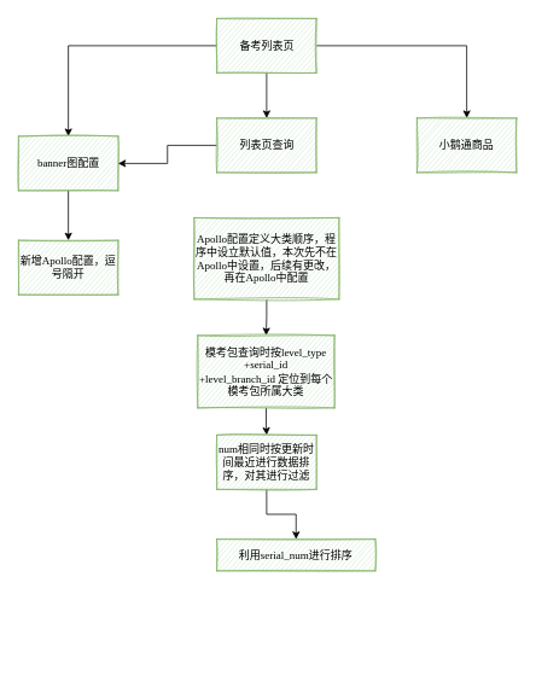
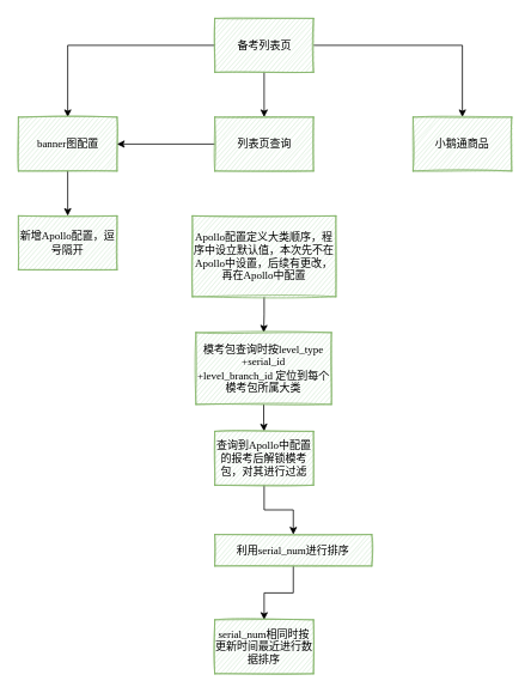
- <mxCell id="7" value="&lt;font face=&quot;Comic Sans MS&quot;&gt;banner图配置&lt;/font&gt;" style="html=1;sketch=1;fillColor=#d5e8d4;strokeColor=#82b366;" vertex="1" parent="1"><mxGeometry x="20" y="150" width="110" height="60" as="geometry" /></mxCell>
+ <mxCell id="7" value="&lt;font face=&quot;Comic Sans MS&quot;&gt;banner图配置&lt;/font&gt;" style="html=1;sketch=1;fillColor=#d5e8d4;strokeColor=#82b366;" vertex="1" parent="1"><mxGeometry x="20" y="130" width="110" height="60" as="geometry" /></mxCell>
- <mxCell id="8" value="&lt;font face=&quot;Comic Sans MS&quot;&gt;新增Apollo配置，逗号隔开&lt;/font&gt;" style="html=1;sketch=1;fillColor=#d5e8d4;strokeColor=#82b366;whiteSpace=wrap;" vertex="1" parent="1"><mxGeometry x="20" y="265" width="110" height="60" as="geometry" /></mxCell>
+ <mxCell id="8" value="&lt;font face=&quot;Comic Sans MS&quot;&gt;新增Apollo配置，逗号隔开&lt;/font&gt;" style="html=1;sketch=1;fillColor=#d5e8d4;strokeColor=#82b366;whiteSpace=wrap;" vertex="1" parent="1"><mxGeometry x="20" y="240" width="110" height="60" as="geometry" /></mxCell>
- <mxCell id="20" value="&lt;font face=&quot;Comic Sans MS&quot;&gt;num相同时按更新时间最近进行数据排序，对其进行过滤&lt;/font&gt;" style="html=1;sketch=1;fillColor=#d5e8d4;strokeColor=#82b366;whiteSpace=wrap;" vertex="1" parent="1"><mxGeometry x="239" y="480" width="110" height="60" as="geometry" /></mxCell>
+ <mxCell id="20" value="&lt;font face=&quot;Comic Sans MS&quot;&gt;查询到Apollo中配置的报考后解锁模考包，对其进行过滤&lt;/font&gt;" style="html=1;sketch=1;fillColor=#d5e8d4;strokeColor=#82b366;whiteSpace=wrap;" vertex="1" parent="1"><mxGeometry x="239" y="480" width="110" height="60" as="geometry" /></mxCell>
+ <mxCell id="16" style="edgeStyle=orthogonalEdgeStyle;rounded=0;orthogonalLoop=1;jettySize=auto;html=1;entryX=0.5;entryY=0;entryDx=0;entryDy=0;" edge="1" parent="1" source="17" target="18"><mxGeometry relative="1" as="geometry" /></mxCell>
+ <mxCell id="18" value="&lt;font face=&quot;Comic Sans MS&quot;&gt;serial_num相同时按更新时间最近进行数据排序&lt;/font&gt;" style="html=1;sketch=1;fillColor=#d5e8d4;strokeColor=#82b366;whiteSpace=wrap;" vertex="1" parent="1"><mxGeometry x="239" y="690" width="110" height="60" as="geometry" /></mxCell>
